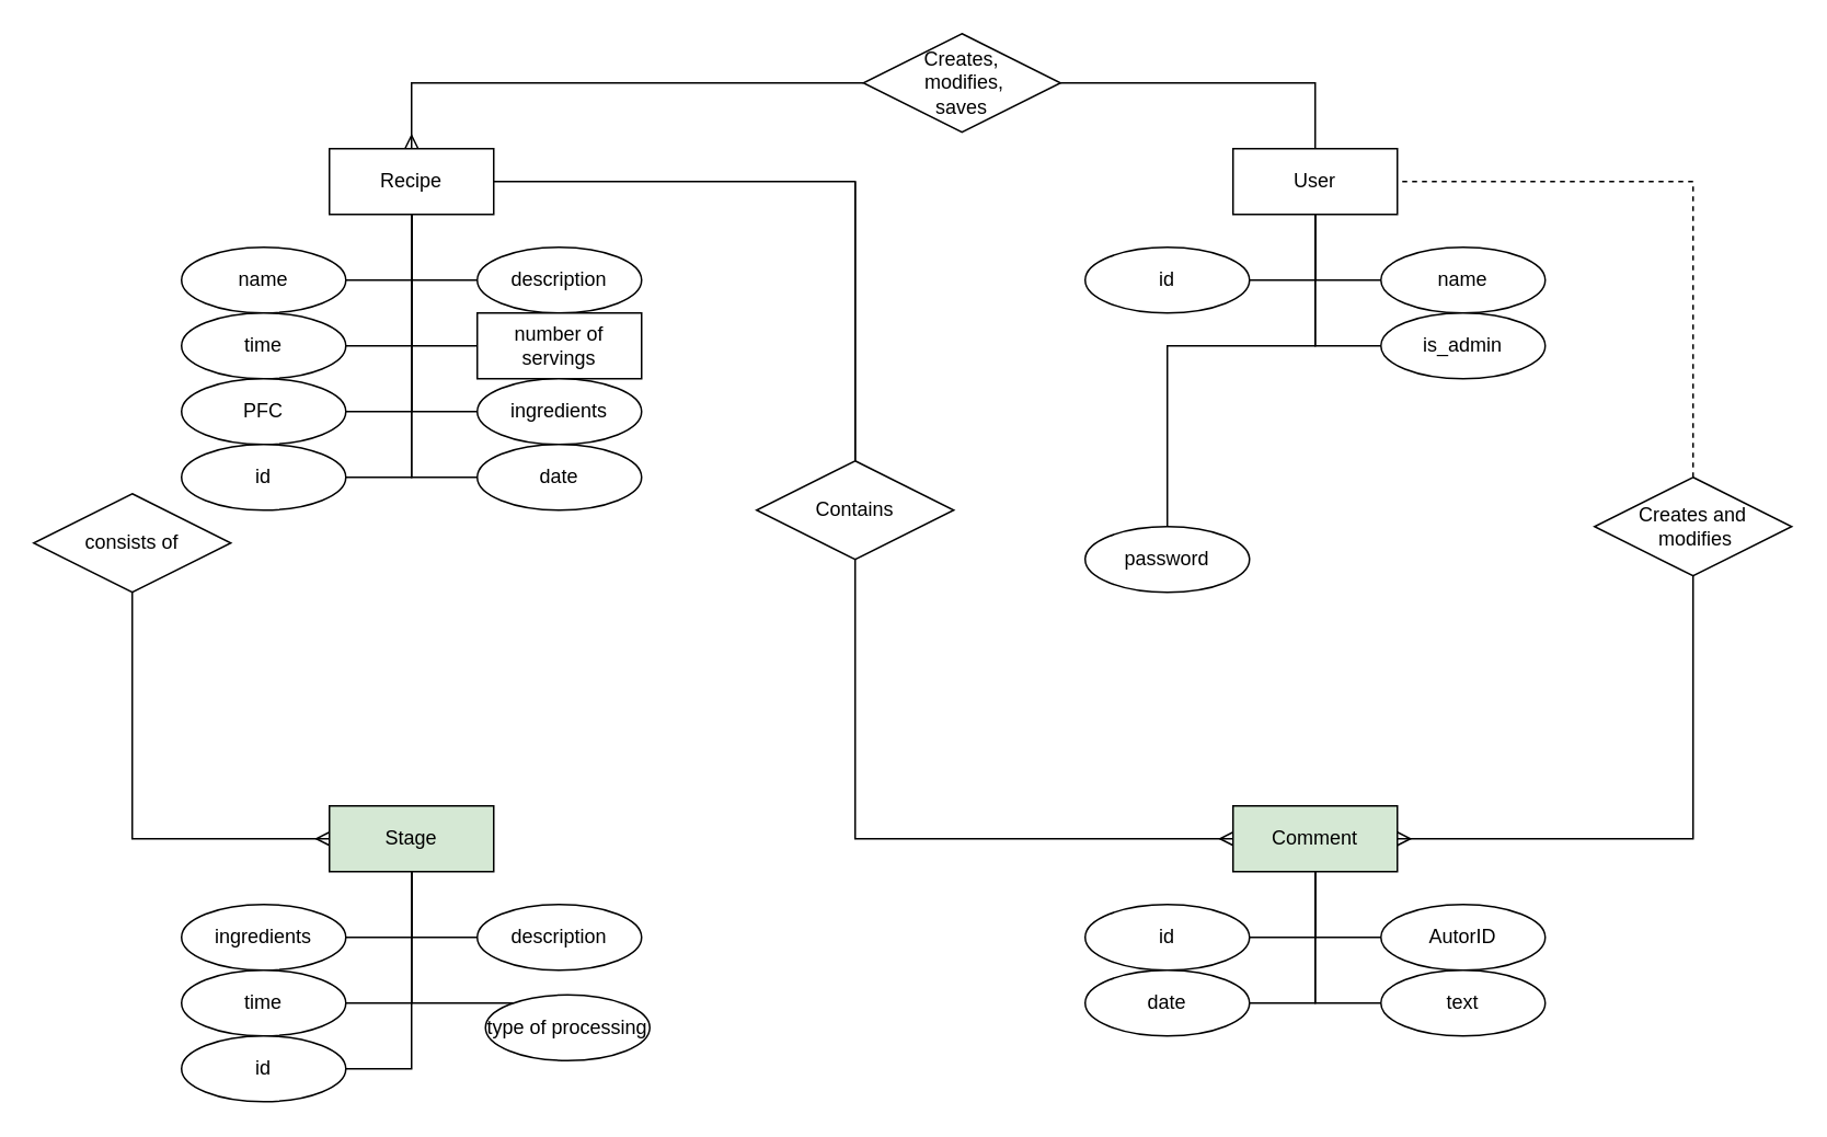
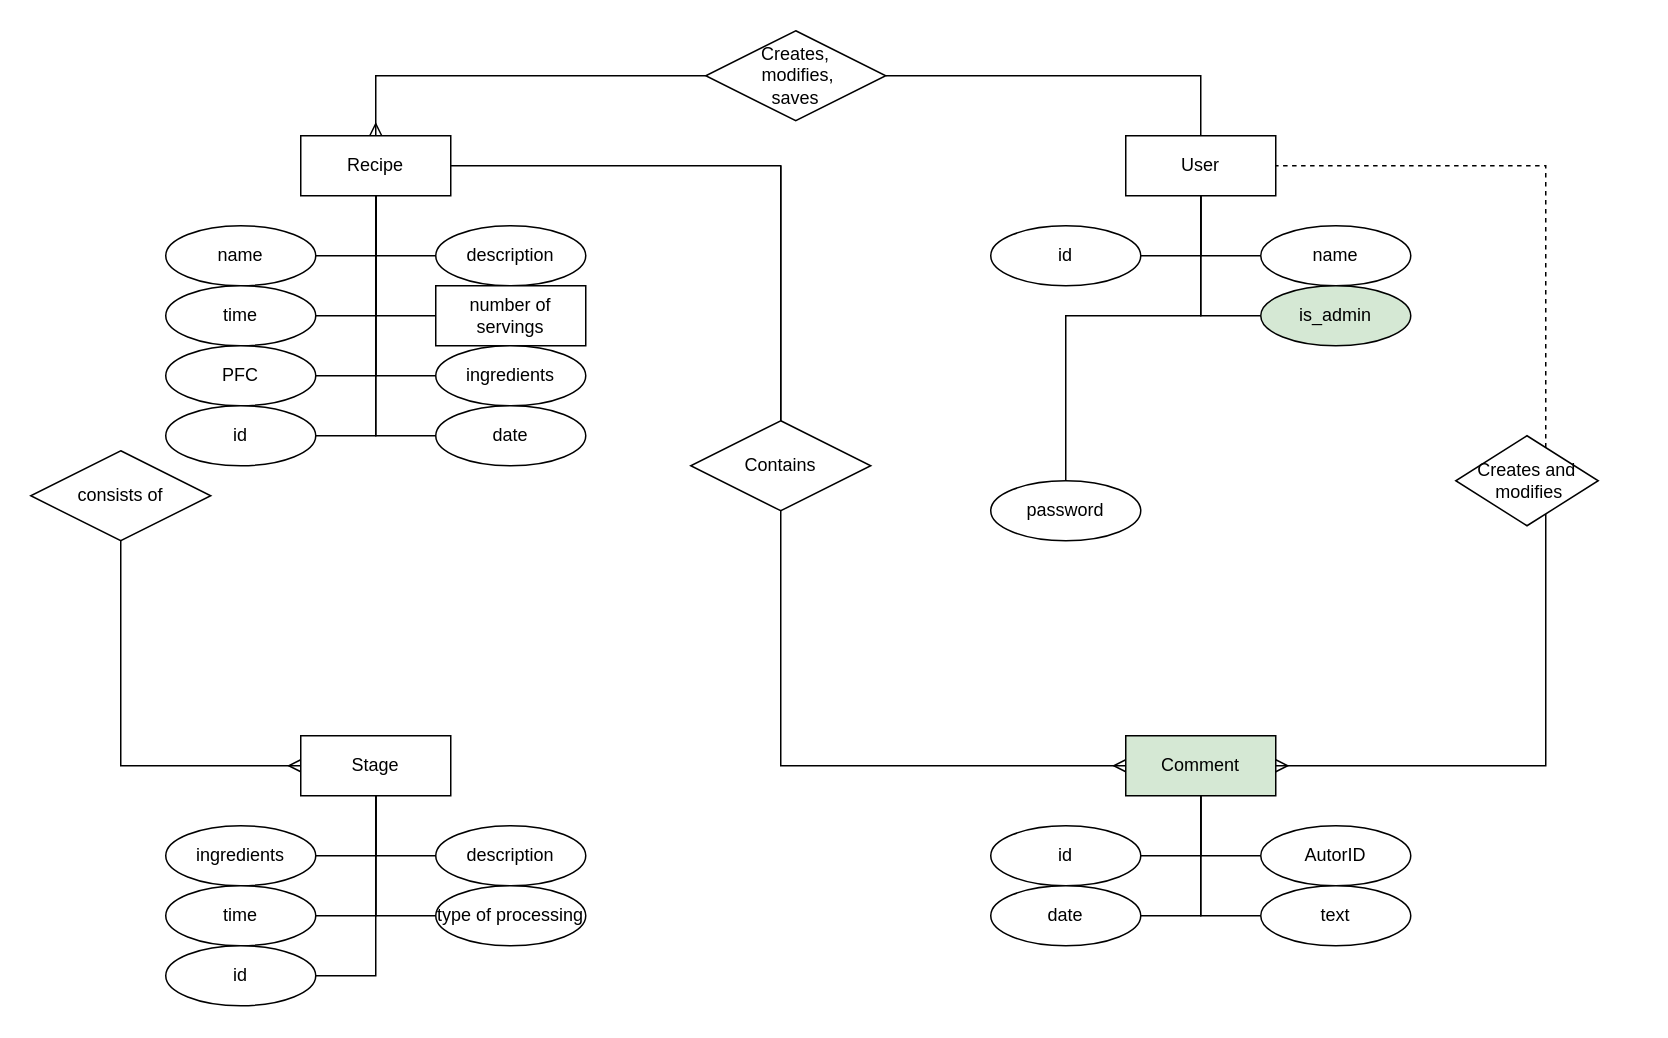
- <mxCell id="54" value="Creates,&lt;br&gt;&amp;nbsp;modifies,&lt;br&gt;saves" style="shape=rhombus;perimeter=rhombusPerimeter;whiteSpace=wrap;html=1;align=center;" vertex="1" parent="1"><mxGeometry x="525" y="20" width="120" height="60" as="geometry" /></mxCell>
+ <mxCell id="54" value="Creates,&lt;br&gt;&amp;nbsp;modifies,&lt;br&gt;saves" style="shape=rhombus;perimeter=rhombusPerimeter;whiteSpace=wrap;html=1;align=center;" vertex="1" parent="1"><mxGeometry x="470" y="20" width="120" height="60" as="geometry" /></mxCell>
- <mxCell id="9" value="is_admin" style="ellipse;whiteSpace=wrap;html=1;align=center;" vertex="1" parent="1"><mxGeometry x="840" y="190" width="100" height="40" as="geometry" /></mxCell>
+ <mxCell id="9" value="is_admin" style="ellipse;whiteSpace=wrap;html=1;align=center;fillColor=#d5e8d4;" vertex="1" parent="1"><mxGeometry x="840" y="190" width="100" height="40" as="geometry" /></mxCell>
- <mxCell id="56" value="Creates and&lt;br&gt;&amp;nbsp;modifies" style="shape=rhombus;perimeter=rhombusPerimeter;whiteSpace=wrap;html=1;align=center;" vertex="1" parent="1"><mxGeometry x="970" y="290" width="120" height="60" as="geometry" /></mxCell>
+ <mxCell id="56" value="Creates and&lt;br&gt;&amp;nbsp;modifies" style="shape=rhombus;perimeter=rhombusPerimeter;whiteSpace=wrap;html=1;align=center;" vertex="1" parent="1"><mxGeometry x="970" y="290" width="95" height="60" as="geometry" /></mxCell>
- <mxCell id="36" value="Stage" style="whiteSpace=wrap;html=1;align=center;fillColor=#d5e8d4;" vertex="1" parent="1"><mxGeometry x="200" y="490" width="100" height="40" as="geometry" /></mxCell>
+ <mxCell id="36" value="Stage" style="whiteSpace=wrap;html=1;align=center;" vertex="1" parent="1"><mxGeometry x="200" y="490" width="100" height="40" as="geometry" /></mxCell>
- <mxCell id="34" value="type of processing" style="ellipse;whiteSpace=wrap;html=1;align=center;" vertex="1" parent="1"><mxGeometry x="295" y="605" width="100" height="40" as="geometry" /></mxCell>
+ <mxCell id="34" value="type of processing" style="ellipse;whiteSpace=wrap;html=1;align=center;" vertex="1" parent="1"><mxGeometry x="290" y="590" width="100" height="40" as="geometry" /></mxCell>
